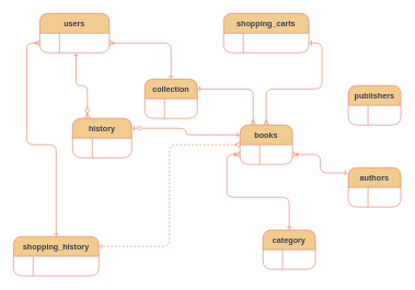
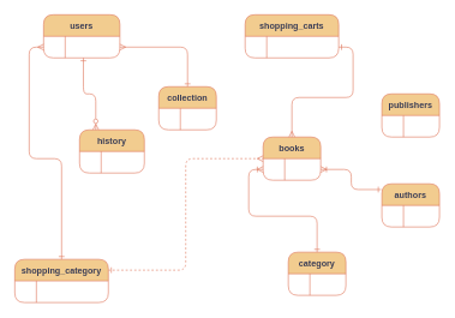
- <mxCell id="31" style="edgeStyle=orthogonalEdgeStyle;rounded=1;orthogonalLoop=1;jettySize=auto;html=1;exitX=1;exitY=0.25;exitDx=0;exitDy=0;entryX=0.25;entryY=0;entryDx=0;entryDy=0;startArrow=ERone;startFill=0;endArrow=ERmany;endFill=0;labelBackgroundColor=none;strokeColor=#E07A5F;fontColor=default;" parent="1" source="32" target="10" edge="1"><mxGeometry relative="1" as="geometry" /></mxCell>
- <mxCell id="41" style="edgeStyle=orthogonalEdgeStyle;rounded=1;orthogonalLoop=1;jettySize=auto;html=1;exitX=1;exitY=0.25;exitDx=0;exitDy=0;entryX=0;entryY=0.25;entryDx=0;entryDy=0;strokeColor=#E07A5F;fontColor=#393C56;fillColor=#F2CC8F;startArrow=ERzeroToOne;startFill=0;endArrow=ERone;endFill=0;" parent="1" source="42" target="10" edge="1"><mxGeometry relative="1" as="geometry" /></mxCell>
- <mxCell id="23" value="shopping_history" style="shape=table;startSize=30;container=1;collapsible=1;childLayout=tableLayout;fixedRows=1;rowLines=0;fontStyle=1;align=center;resizeLast=1;labelBackgroundColor=none;fillColor=#F2CC8F;strokeColor=#E07A5F;fontColor=#393C56;rounded=1;" parent="1" vertex="1"><mxGeometry x="20" y="360" width="130" height="60" as="geometry" /></mxCell>
+ <mxCell id="23" value="shopping_category" style="shape=table;startSize=30;container=1;collapsible=1;childLayout=tableLayout;fixedRows=1;rowLines=0;fontStyle=1;align=center;resizeLast=1;labelBackgroundColor=none;fillColor=#F2CC8F;strokeColor=#E07A5F;fontColor=#393C56;rounded=1;" parent="1" vertex="1"><mxGeometry x="20" y="360" width="130" height="60" as="geometry" /></mxCell>
